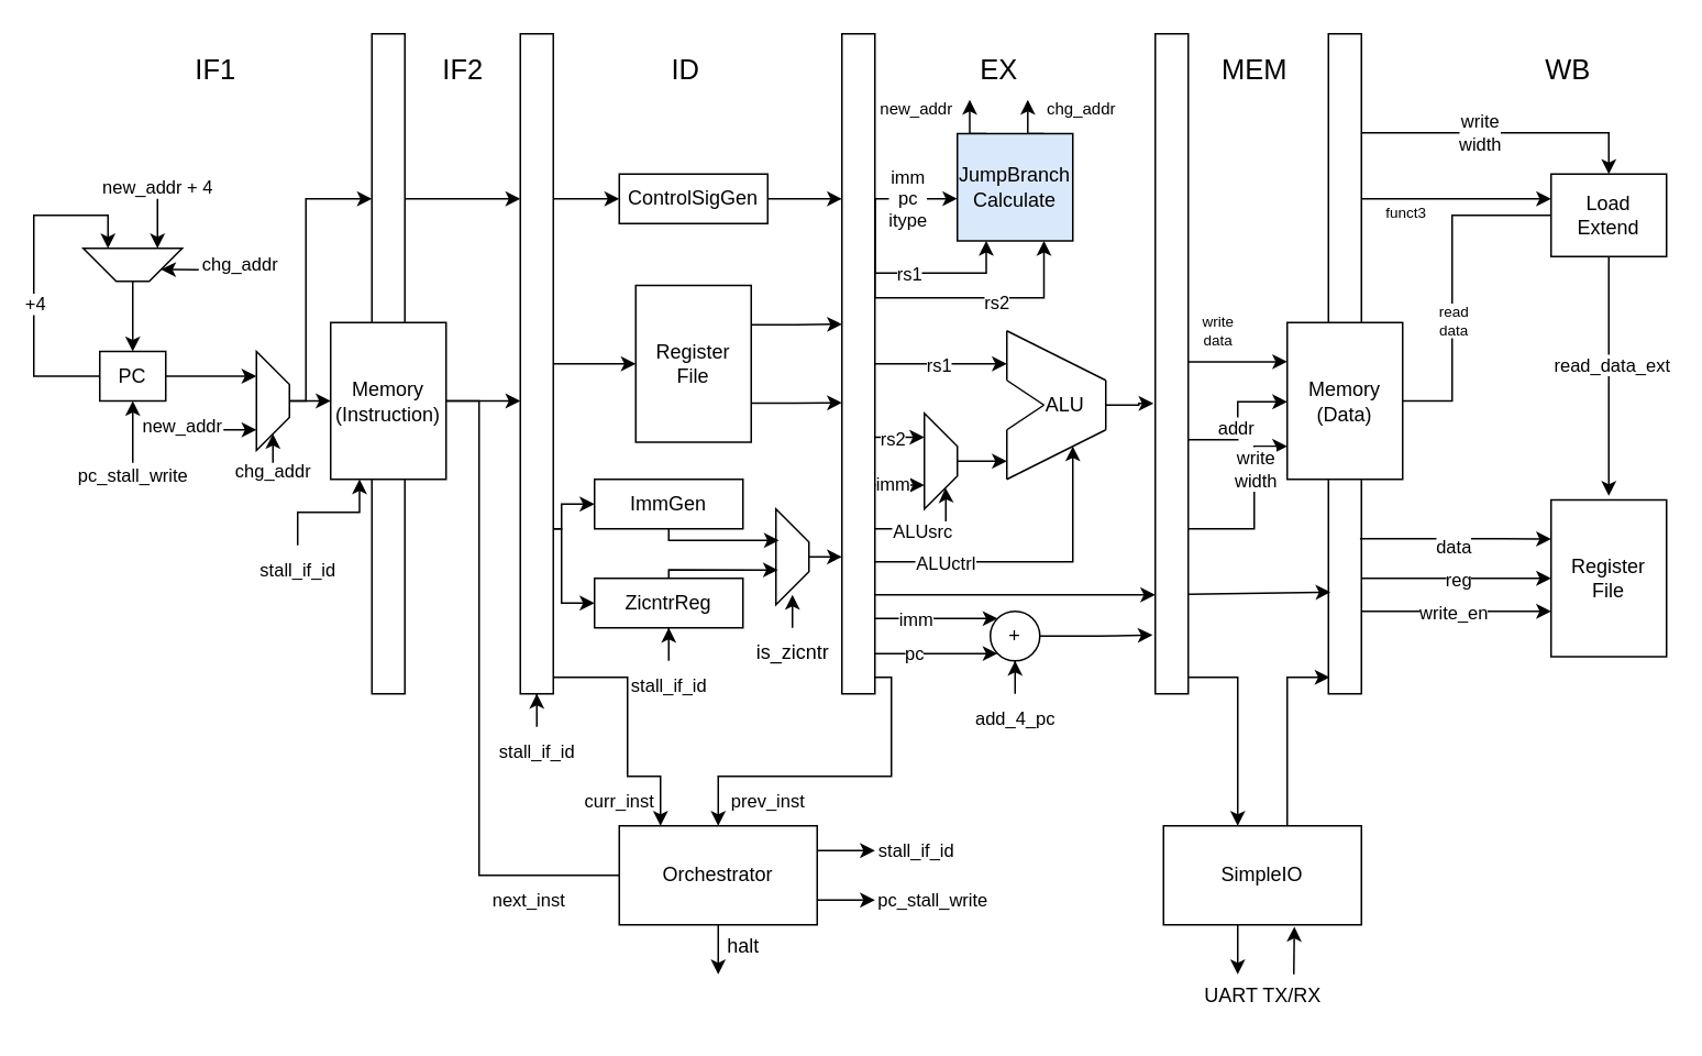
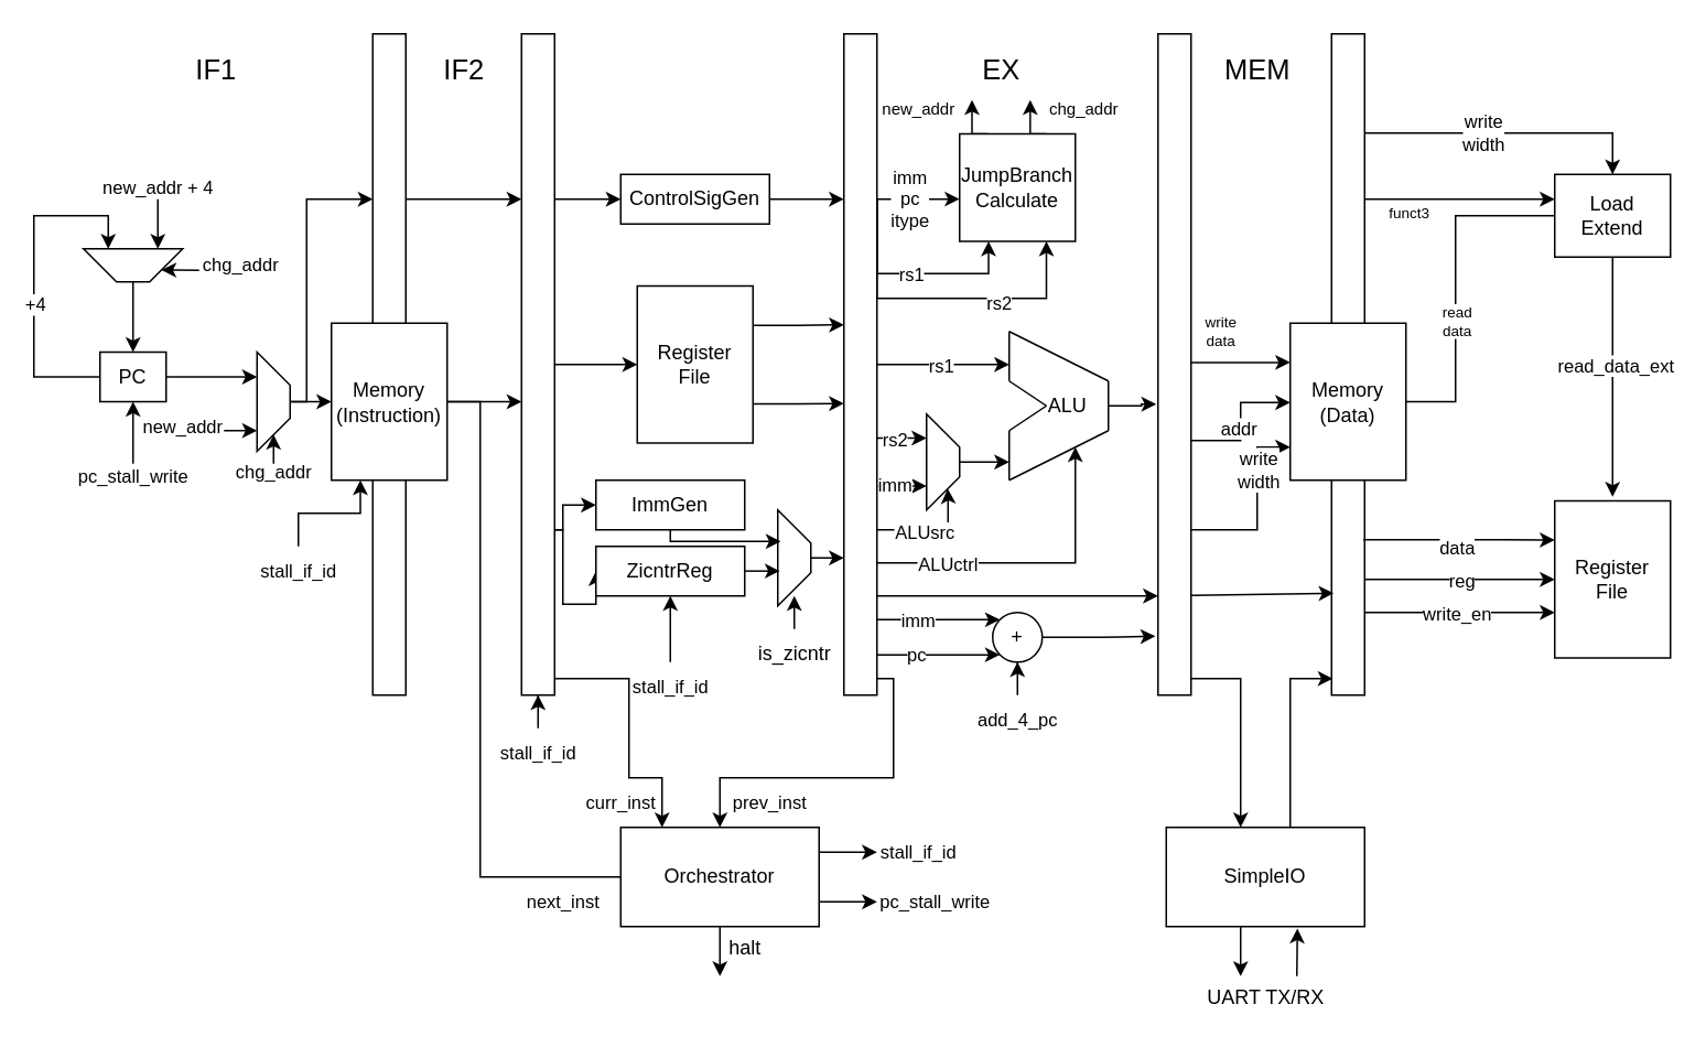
- <mxCell id="104" value="&lt;font style=&quot;font-size: 17px;&quot;&gt;ID&lt;/font&gt;" style="text;html=1;align=center;verticalAlign=middle;resizable=0;points=[];autosize=1;strokeColor=none;fillColor=none;" parent="1" vertex="1"><mxGeometry x="395" y="28" width="40" height="30" as="geometry" /></mxCell>
- <mxCell id="107" value="&lt;font style=&quot;font-size: 17px;&quot;&gt;WB&lt;/font&gt;" style="text;html=1;align=center;verticalAlign=middle;resizable=0;points=[];autosize=1;strokeColor=none;fillColor=none;" parent="1" vertex="1"><mxGeometry x="925" y="28" width="50" height="30" as="geometry" /></mxCell>
- <mxCell id="40" value="JumpBranch&lt;br&gt;Calculate" style="rounded=0;whiteSpace=wrap;html=1;fillColor=#dae8fc;" parent="1" vertex="1"><mxGeometry x="580" y="80.5" width="70" height="65" as="geometry" /></mxCell>
+ <mxCell id="40" value="JumpBranch&lt;br&gt;Calculate" style="rounded=0;whiteSpace=wrap;html=1;" parent="1" vertex="1"><mxGeometry x="580" y="80.5" width="70" height="65" as="geometry" /></mxCell>
- <mxCell id="127" value="ZicntrReg" style="rounded=0;whiteSpace=wrap;html=1;" parent="1" vertex="1"><mxGeometry x="360" y="350" width="90" height="30" as="geometry" /></mxCell>
+ <mxCell id="127" value="ZicntrReg" style="rounded=0;whiteSpace=wrap;html=1;" parent="1" vertex="1"><mxGeometry x="360" y="330" width="90" height="30" as="geometry" /></mxCell>
- <mxCell id="117" value="&lt;font style=&quot;font-size: 11px;&quot;&gt;next_inst&lt;/font&gt;" style="text;html=1;align=center;verticalAlign=middle;resizable=0;points=[];autosize=1;strokeColor=none;fillColor=none;" parent="1" vertex="1"><mxGeometry x="285" y="530" width="70" height="30" as="geometry" /></mxCell>
+ <mxCell id="117" value="&lt;font style=&quot;font-size: 11px;&quot;&gt;next_inst&lt;/font&gt;" style="text;html=1;align=center;verticalAlign=middle;resizable=0;points=[];autosize=1;strokeColor=none;fillColor=none;" parent="1" vertex="1"><mxGeometry x="305" y="530" width="70" height="30" as="geometry" /></mxCell>
